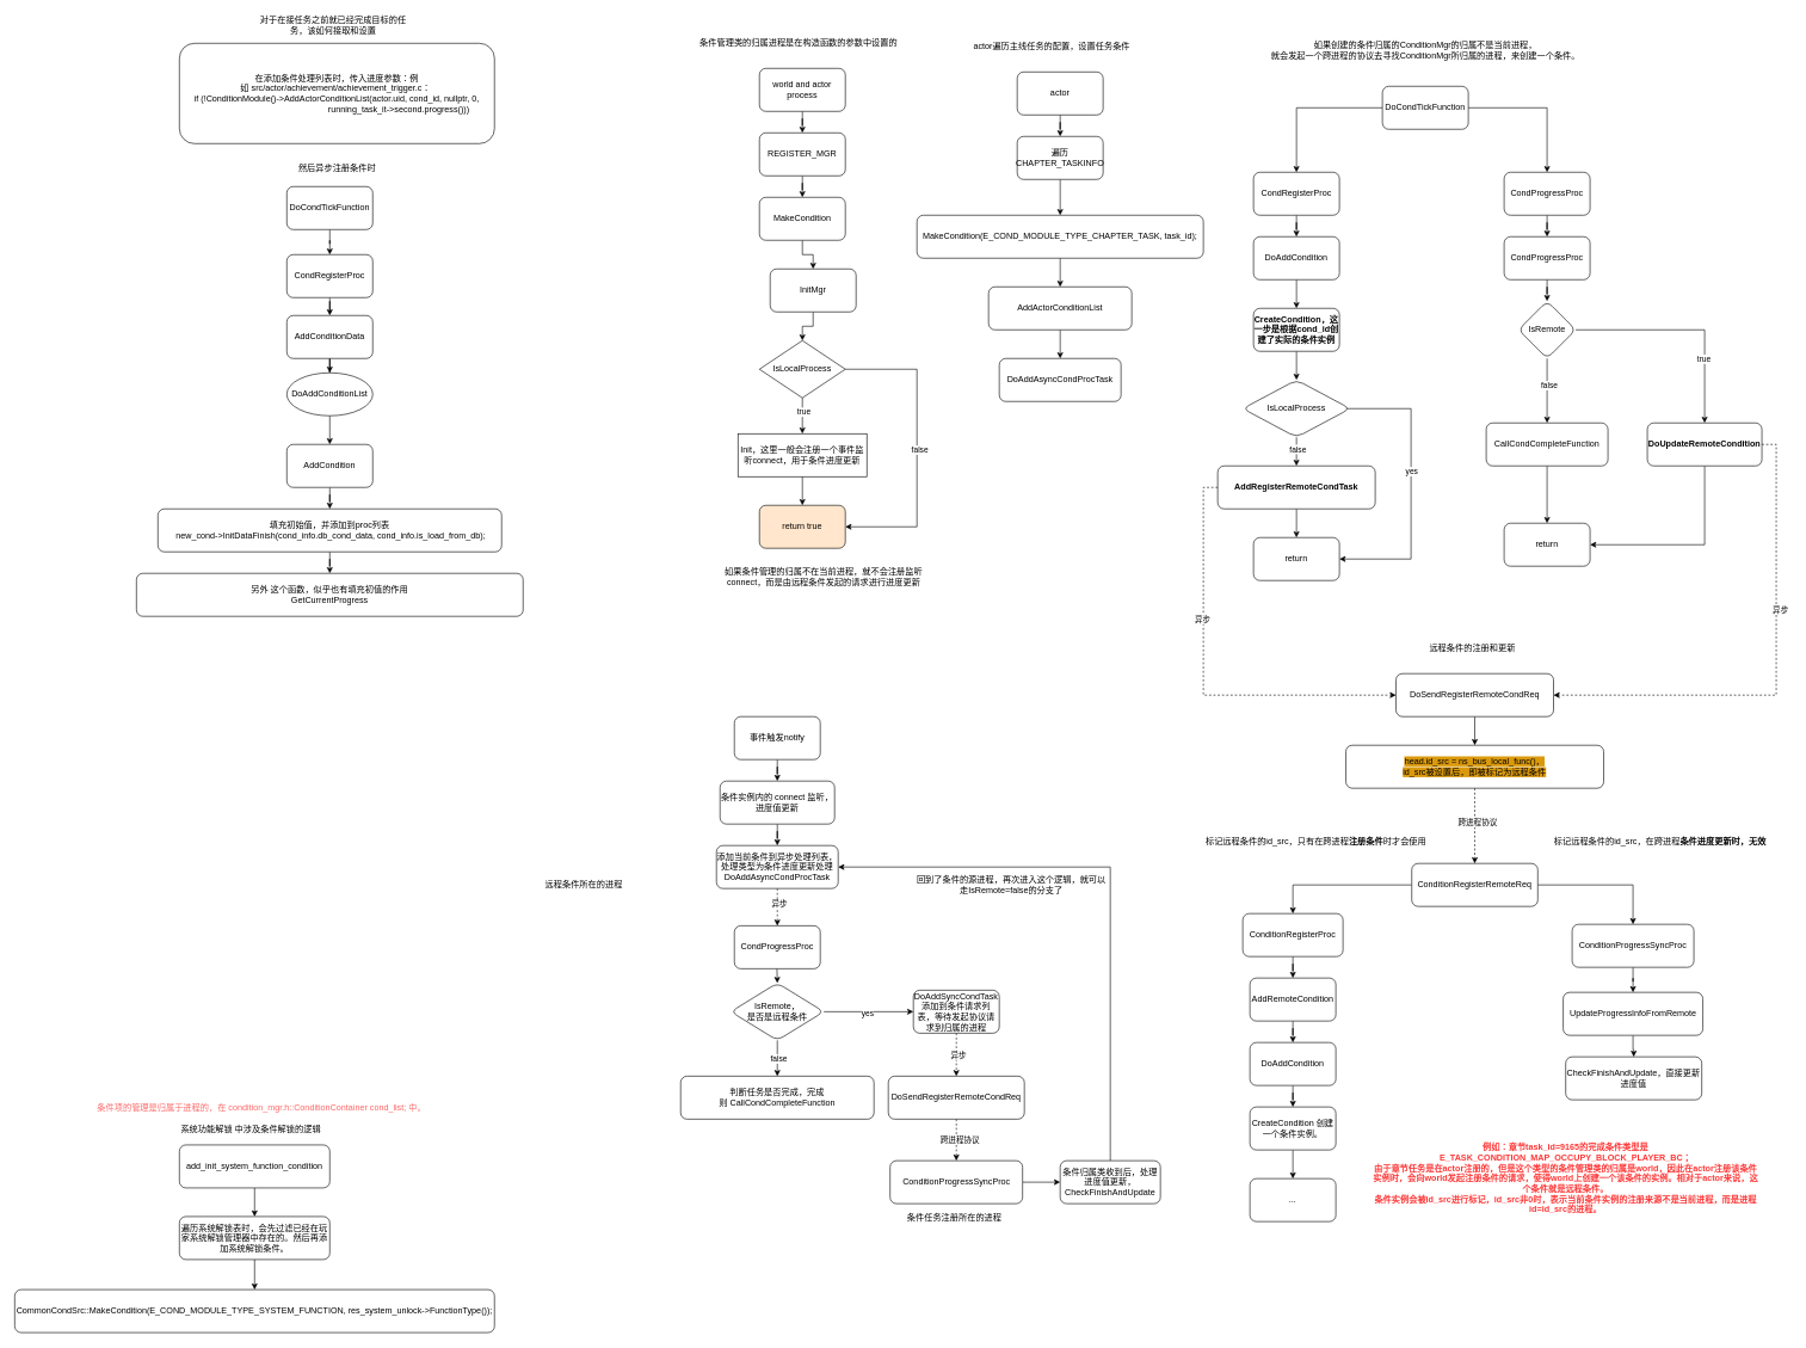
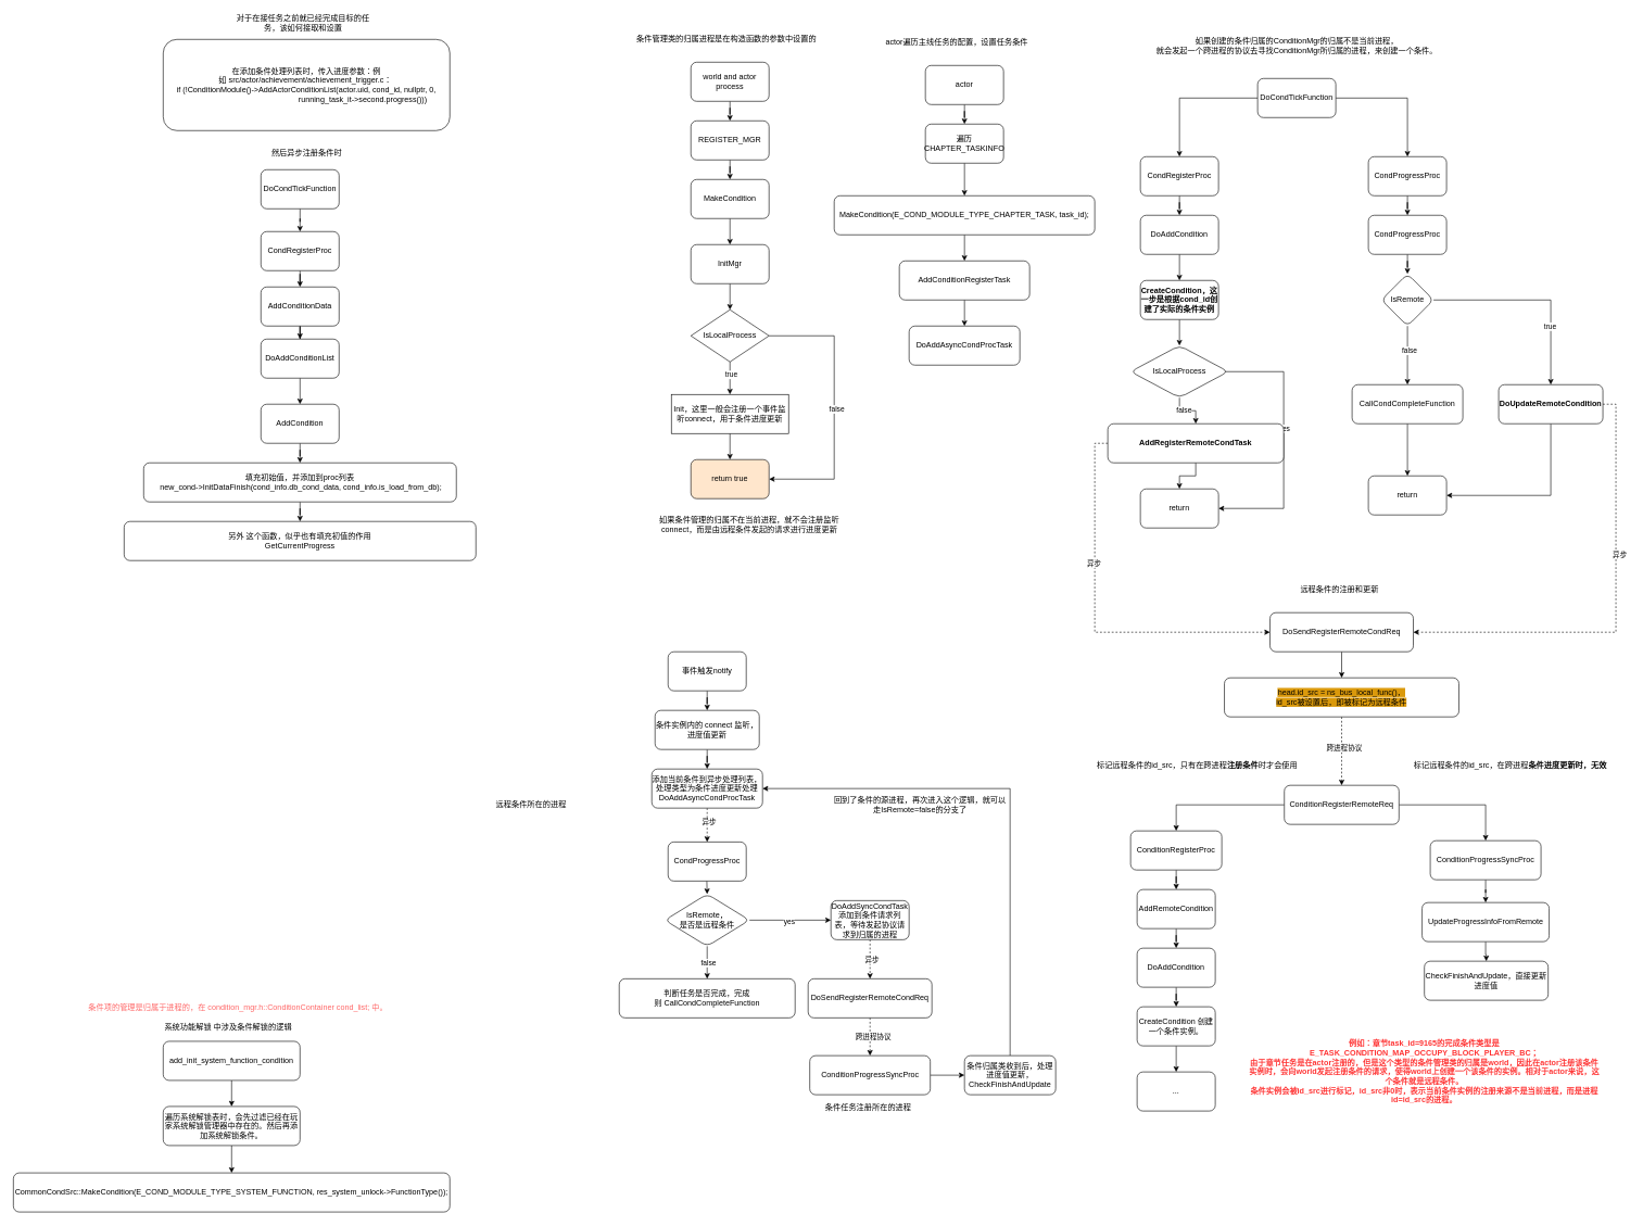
- <mxCell id="5" value="InitMgr" style="whiteSpace=wrap;html=1;rounded=1;" parent="1" vertex="1"><mxGeometry x="1075" y="375" width="120" height="60" as="geometry" /></mxCell>
+ <mxCell id="5" value="InitMgr" style="whiteSpace=wrap;html=1;rounded=1;" parent="1" vertex="1"><mxGeometry x="1060" y="375" width="120" height="60" as="geometry" /></mxCell>
- <mxCell id="25" value="AddActorConditionList" style="whiteSpace=wrap;html=1;rounded=1;" parent="1" vertex="1"><mxGeometry x="1380" y="400" width="200" height="60" as="geometry" /></mxCell>
+ <mxCell id="25" value="AddConditionRegisterTask" style="whiteSpace=wrap;html=1;rounded=1;" parent="1" vertex="1"><mxGeometry x="1380" y="400" width="200" height="60" as="geometry" /></mxCell>
- <mxCell id="128" value="DoAddConditionList" style="ellipse;whiteSpace=wrap;html=1;" vertex="1" parent="1"><mxGeometry x="400" y="520" width="120" height="60" as="geometry" /></mxCell>
+ <mxCell id="128" value="DoAddConditionList" style="rounded=1;whiteSpace=wrap;html=1;" vertex="1" parent="1"><mxGeometry x="400" y="520" width="120" height="60" as="geometry" /></mxCell>
- <mxCell id="43" value="&lt;b&gt;AddRegisterRemoteCondTask&lt;/b&gt;" style="whiteSpace=wrap;html=1;rounded=1;" parent="1" vertex="1"><mxGeometry x="1700" y="650" width="220" height="60" as="geometry" /></mxCell>
+ <mxCell id="43" value="&lt;b&gt;AddRegisterRemoteCondTask&lt;/b&gt;" style="whiteSpace=wrap;html=1;rounded=1;" parent="1" vertex="1"><mxGeometry x="1700" y="650" width="270" height="60" as="geometry" /></mxCell>
